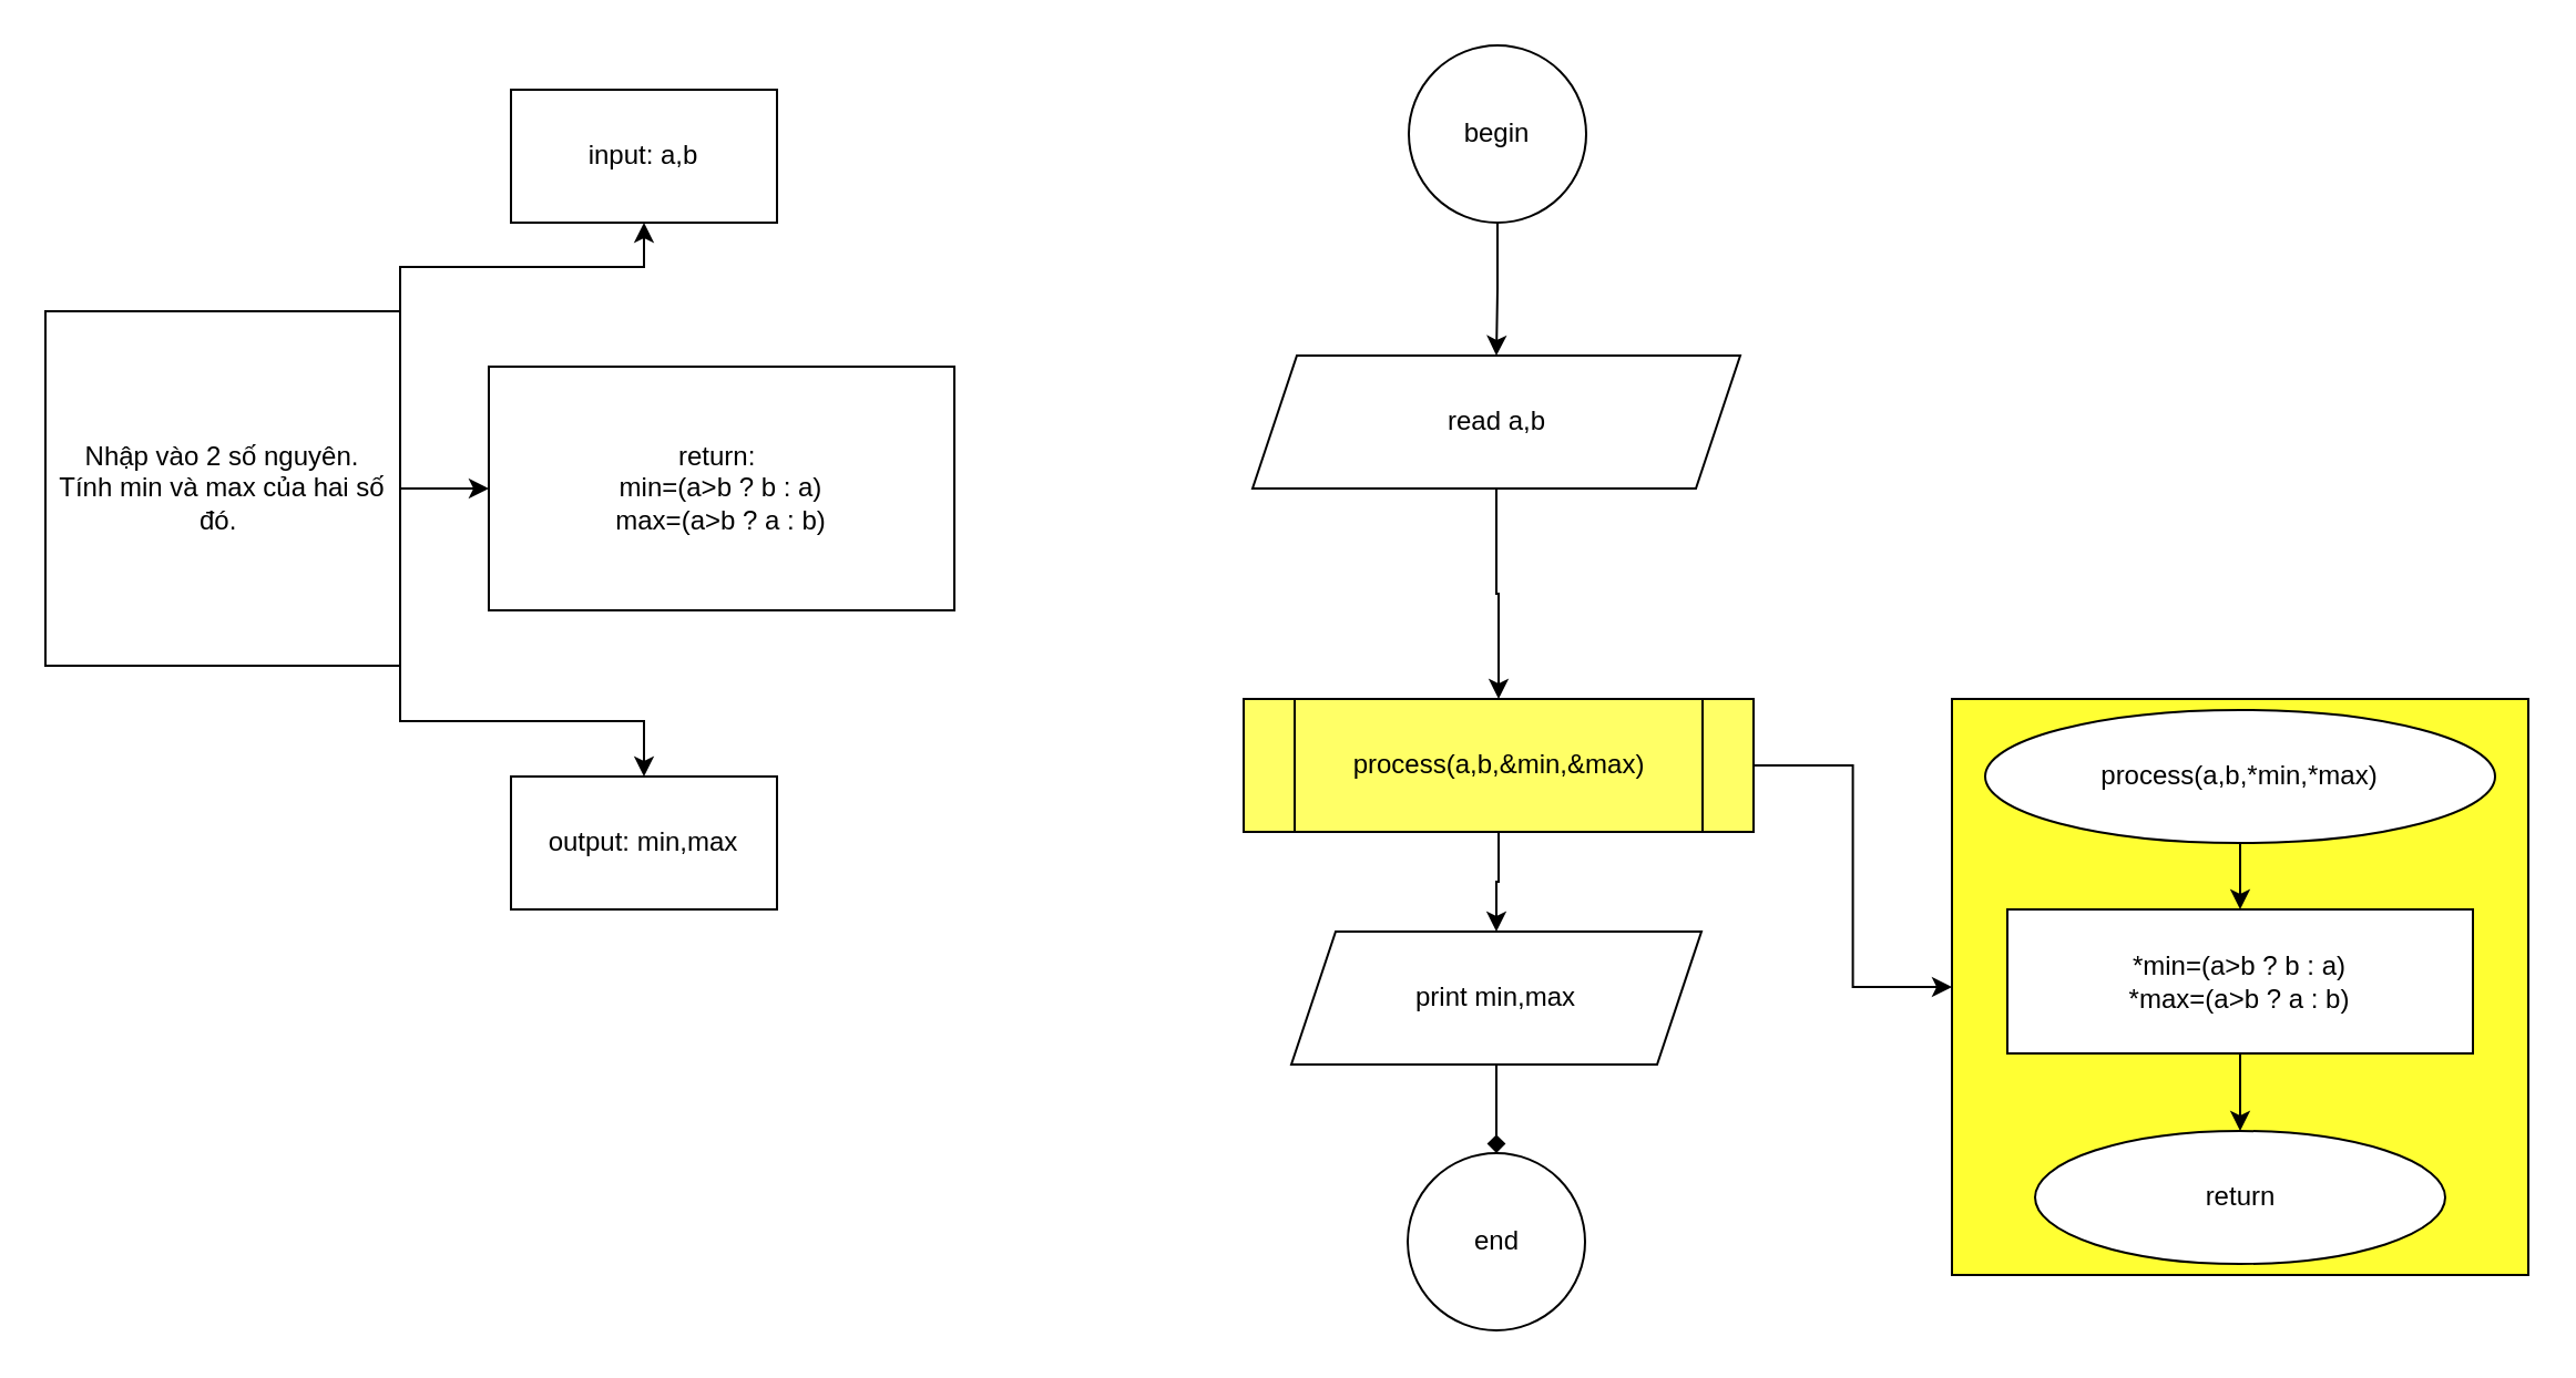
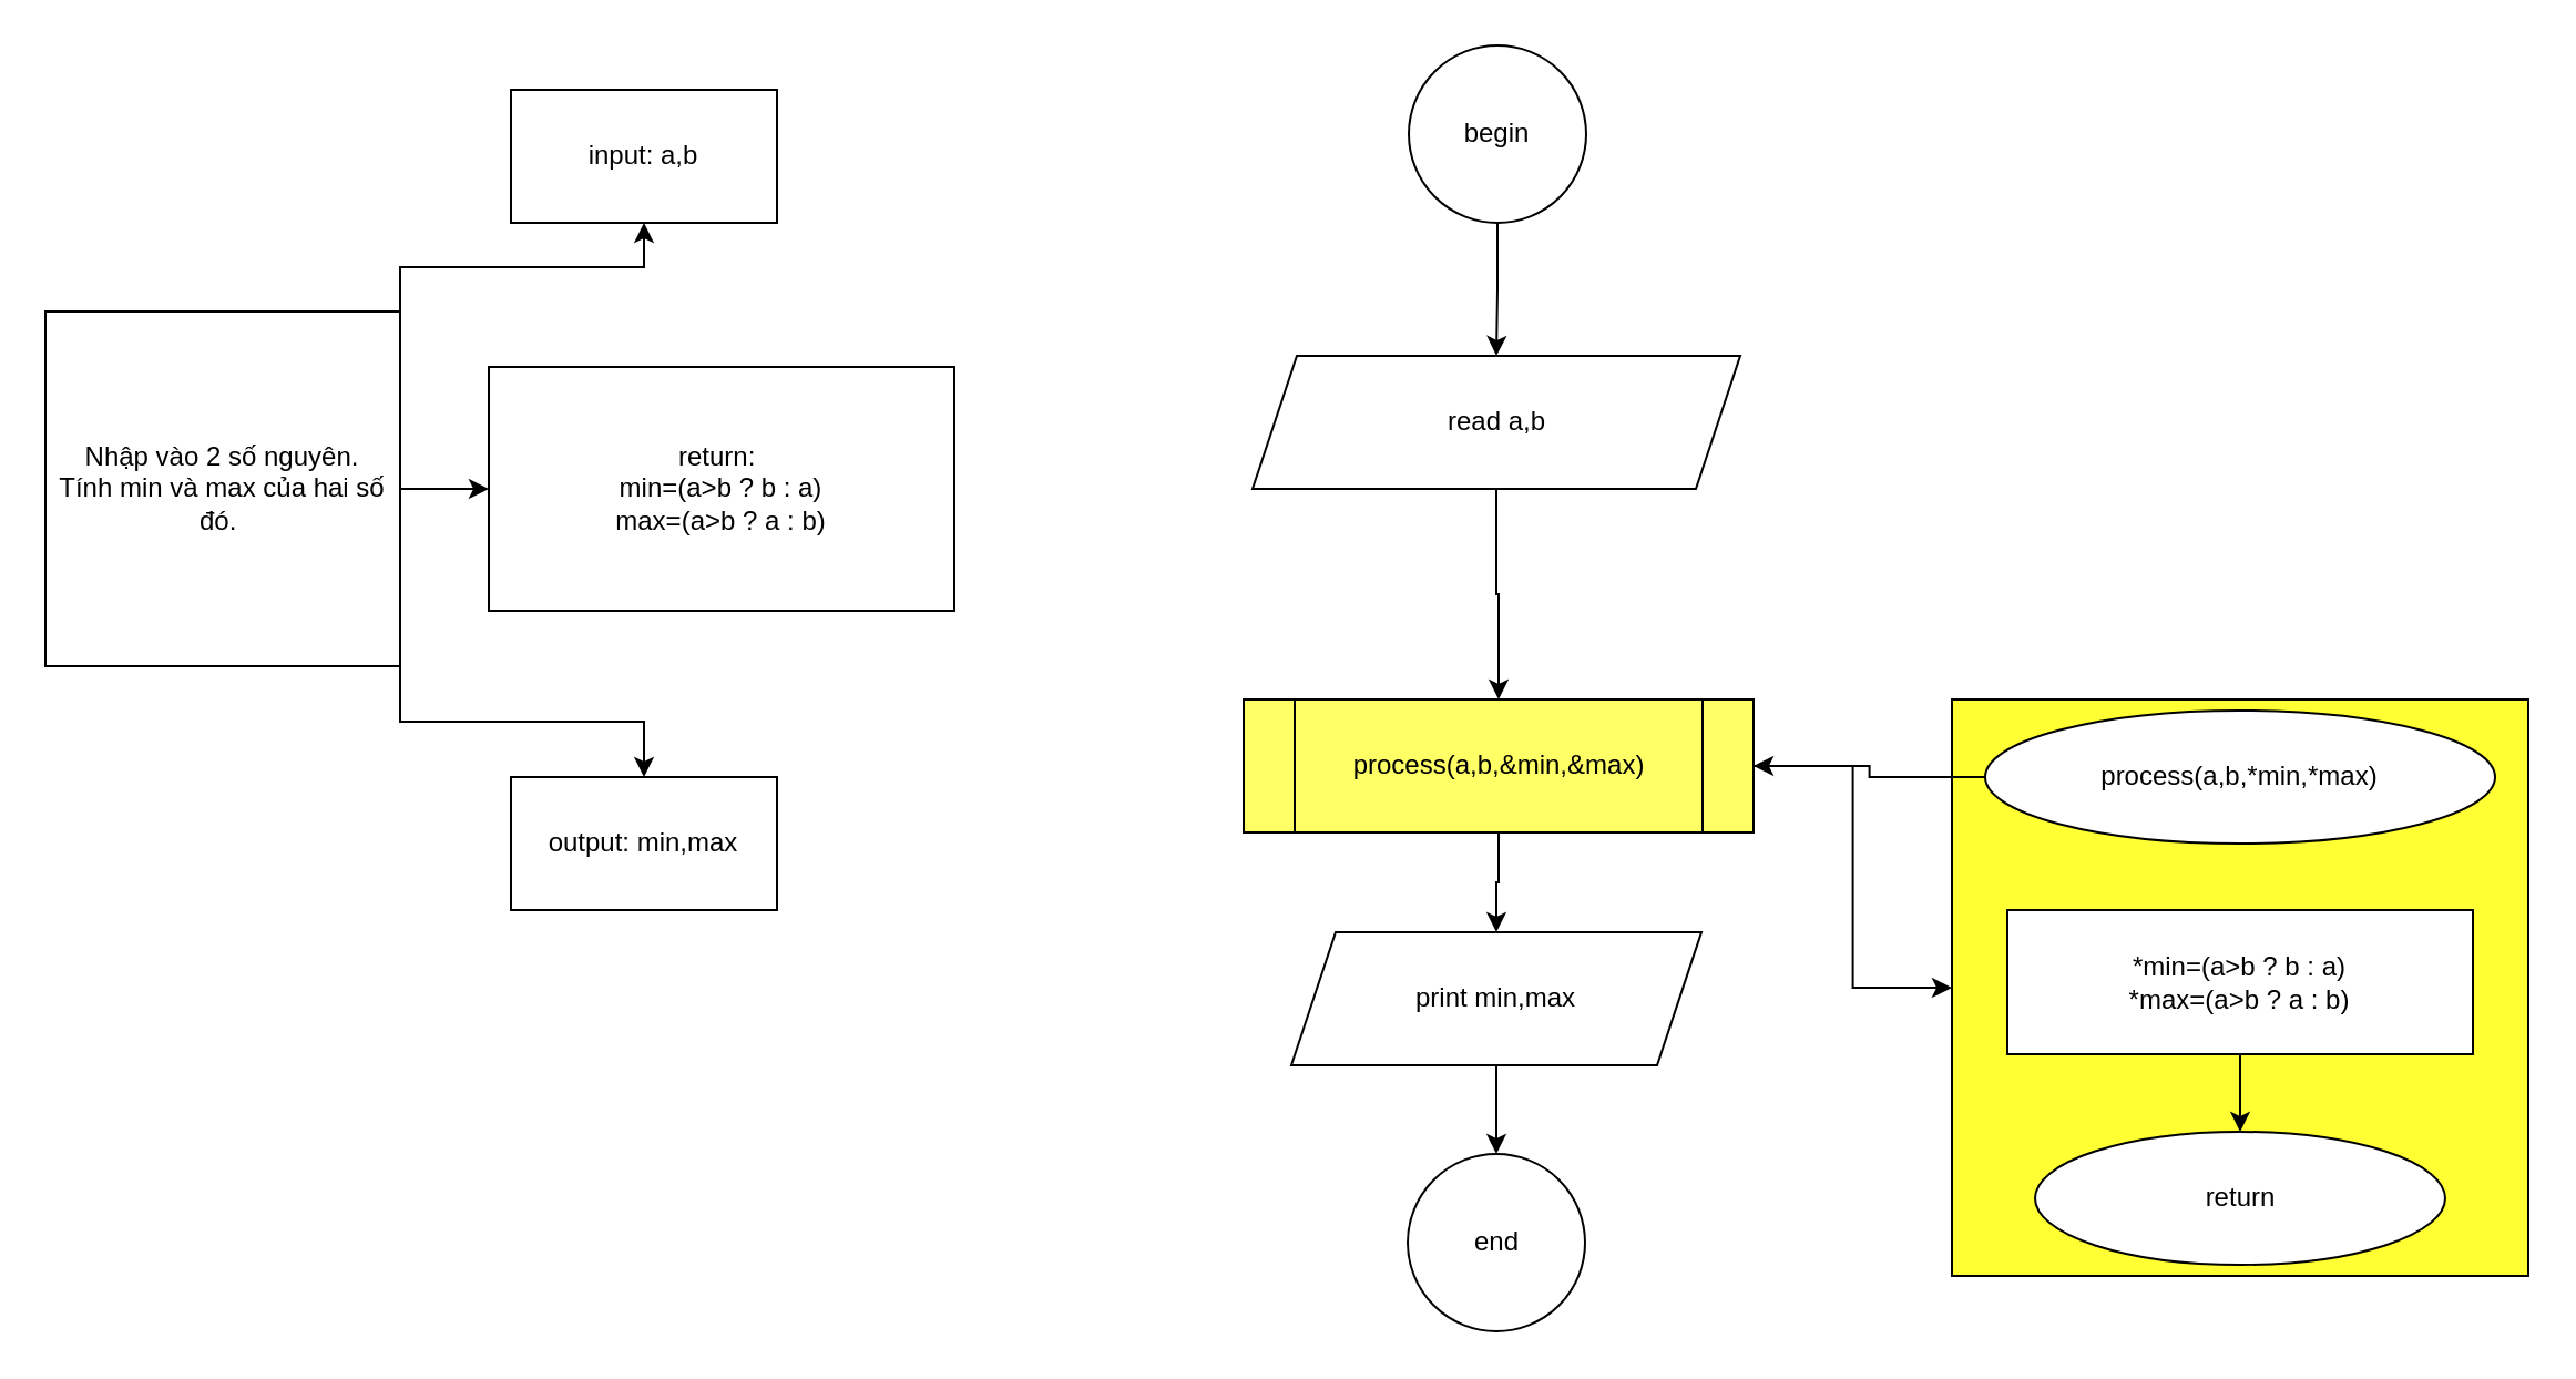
- <mxCell id="13" style="edgeStyle=orthogonalEdgeStyle;rounded=0;orthogonalLoop=1;jettySize=auto;html=1;entryX=0.5;entryY=0;entryDx=0;entryDy=0;" parent="1" source="14" target="17" edge="1"><mxGeometry relative="1" as="geometry" /></mxCell>
+ <mxCell id="13" style="edgeStyle=orthogonalEdgeStyle;rounded=0;orthogonalLoop=1;jettySize=auto;html=1;" parent="1" source="14" target="9" edge="1"><mxGeometry relative="1" as="geometry" /></mxCell>
- <mxCell id="10" style="edgeStyle=orthogonalEdgeStyle;rounded=0;orthogonalLoop=1;jettySize=auto;html=1;entryX=0.5;entryY=0;entryDx=0;entryDy=0;endArrow=diamond;" parent="1" source="11" target="4" edge="1"><mxGeometry relative="1" as="geometry" /></mxCell>
+ <mxCell id="10" style="edgeStyle=orthogonalEdgeStyle;rounded=0;orthogonalLoop=1;jettySize=auto;html=1;entryX=0.5;entryY=0;entryDx=0;entryDy=0;" parent="1" source="11" target="4" edge="1"><mxGeometry relative="1" as="geometry" /></mxCell>
